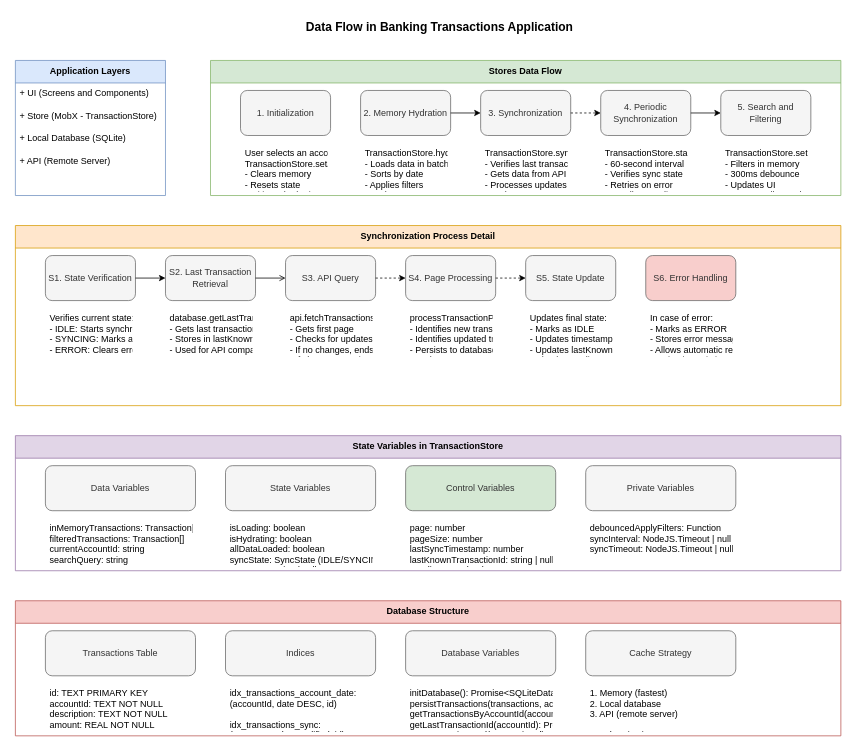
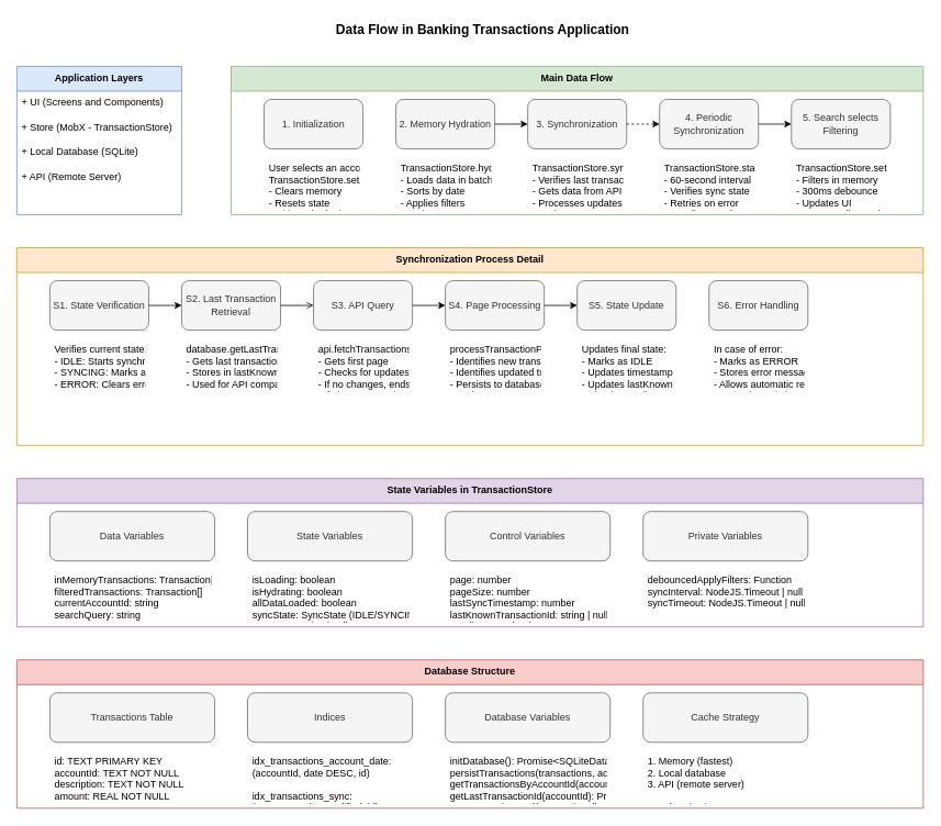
- <mxCell id="8" value="Stores Data Flow" style="swimlane;fontStyle=1;align=center;verticalAlign=top;childLayout=stackLayout;horizontal=1;startSize=30;horizontalStack=0;resizeParent=1;resizeParentMax=0;resizeLast=0;collapsible=1;marginBottom=0;fillColor=#d5e8d4;strokeColor=#82b366;" vertex="1" parent="1"><mxGeometry x="280" y="80" width="840" height="180" as="geometry" /></mxCell>
+ <mxCell id="8" value="Main Data Flow" style="swimlane;fontStyle=1;align=center;verticalAlign=top;childLayout=stackLayout;horizontal=1;startSize=30;horizontalStack=0;resizeParent=1;resizeParentMax=0;resizeLast=0;collapsible=1;marginBottom=0;fillColor=#d5e8d4;strokeColor=#82b366;" vertex="1" parent="1"><mxGeometry x="280" y="80" width="840" height="180" as="geometry" /></mxCell>
- <mxCell id="17" value="5. Search and Filtering" style="rounded=1;whiteSpace=wrap;html=1;fillColor=#f5f5f5;strokeColor=#666666;fontColor=#333333;" vertex="1" parent="8"><mxGeometry x="680" y="40" width="120" height="60" as="geometry" /></mxCell>
+ <mxCell id="17" value="5. Search selects Filtering" style="rounded=1;whiteSpace=wrap;html=1;fillColor=#f5f5f5;strokeColor=#666666;fontColor=#333333;" vertex="1" parent="8"><mxGeometry x="680" y="40" width="120" height="60" as="geometry" /></mxCell>
- <mxCell id="37" value="" style="endArrow=classic;html=1;exitX=1;exitY=0.5;exitDx=0;exitDy=0;entryX=0;entryY=0.5;entryDx=0;entryDy=0;dashed=1;" edge="1" parent="22" source="27" target="29"><mxGeometry width="50" height="50" relative="1" as="geometry"><mxPoint x="390" y="400" as="sourcePoint" /><mxPoint x="440" y="350" as="targetPoint" /></mxGeometry></mxCell>
+ <mxCell id="37" value="" style="endArrow=classic;html=1;exitX=1;exitY=0.5;exitDx=0;exitDy=0;entryX=0;entryY=0.5;entryDx=0;entryDy=0;" edge="1" parent="22" source="27" target="29"><mxGeometry width="50" height="50" relative="1" as="geometry"><mxPoint x="390" y="400" as="sourcePoint" /><mxPoint x="440" y="350" as="targetPoint" /></mxGeometry></mxCell>
- <mxCell id="38" value="" style="endArrow=classic;html=1;exitX=1;exitY=0.5;exitDx=0;exitDy=0;entryX=0;entryY=0.5;entryDx=0;entryDy=0;dashed=1;" edge="1" parent="22" source="29" target="31"><mxGeometry width="50" height="50" relative="1" as="geometry"><mxPoint x="390" y="400" as="sourcePoint" /><mxPoint x="440" y="350" as="targetPoint" /></mxGeometry></mxCell>
+ <mxCell id="38" value="" style="endArrow=classic;html=1;exitX=1;exitY=0.5;exitDx=0;exitDy=0;entryX=0;entryY=0.5;entryDx=0;entryDy=0;" edge="1" parent="22" source="29" target="31"><mxGeometry width="50" height="50" relative="1" as="geometry"><mxPoint x="390" y="400" as="sourcePoint" /><mxPoint x="440" y="350" as="targetPoint" /></mxGeometry></mxCell>
- <mxCell id="33" value="S6. Error Handling" style="rounded=1;whiteSpace=wrap;html=1;fillColor=#f8cecc;strokeColor=#666666;fontColor=#333333;" vertex="1" parent="22"><mxGeometry x="840" y="40" width="120" height="60" as="geometry" /></mxCell>
+ <mxCell id="33" value="S6. Error Handling" style="rounded=1;whiteSpace=wrap;html=1;fillColor=#f5f5f5;strokeColor=#666666;fontColor=#333333;" vertex="1" parent="22"><mxGeometry x="840" y="40" width="120" height="60" as="geometry" /></mxCell>
- <mxCell id="44" value="Control Variables" style="rounded=1;whiteSpace=wrap;html=1;fillColor=#d5e8d4;strokeColor=#666666;fontColor=#333333;" vertex="1" parent="39"><mxGeometry x="520" y="40" width="200" height="60" as="geometry" /></mxCell>
+ <mxCell id="44" value="Control Variables" style="rounded=1;whiteSpace=wrap;html=1;fillColor=#f5f5f5;strokeColor=#666666;fontColor=#333333;" vertex="1" parent="39"><mxGeometry x="520" y="40" width="200" height="60" as="geometry" /></mxCell>
